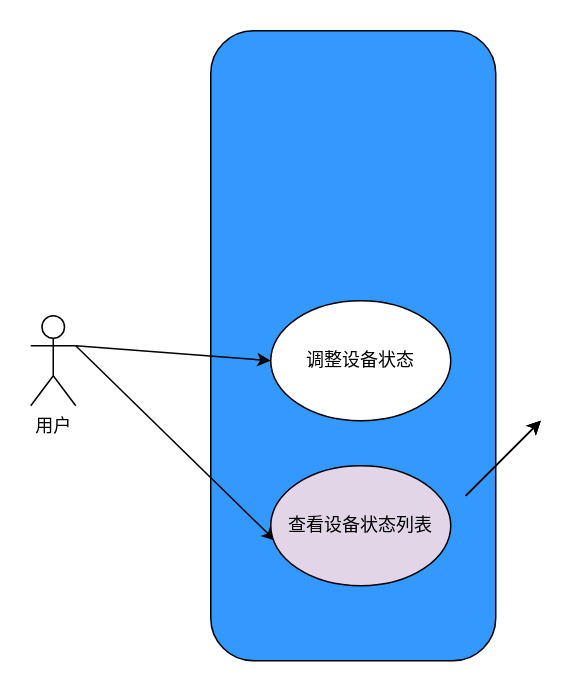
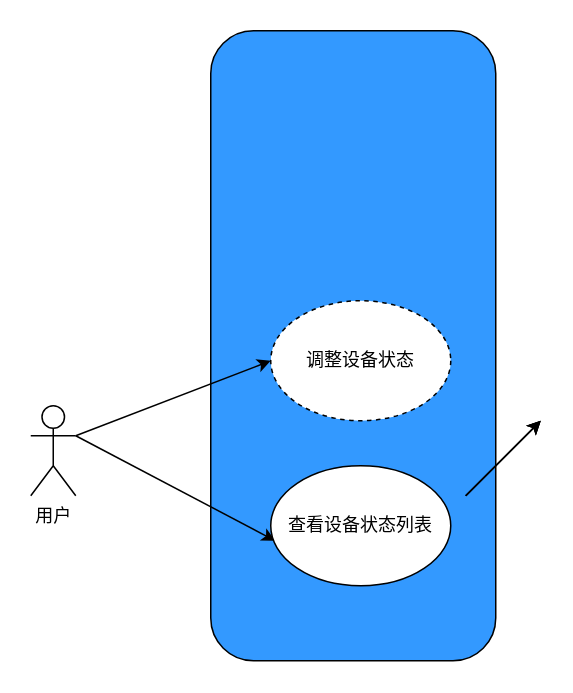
- <mxCell id="5" value="用户" style="shape=umlActor;verticalLabelPosition=bottom;verticalAlign=top;html=1;outlineConnect=0;" vertex="1" parent="1"><mxGeometry x="20" y="210" width="30" height="60" as="geometry" /></mxCell>
+ <mxCell id="5" value="用户" style="shape=umlActor;verticalLabelPosition=bottom;verticalAlign=top;html=1;outlineConnect=0;" vertex="1" parent="1"><mxGeometry x="20" y="270" width="30" height="60" as="geometry" /></mxCell>
- <mxCell id="6" value="调整设备状态" style="ellipse;whiteSpace=wrap;html=1;" vertex="1" parent="1"><mxGeometry x="180" y="200" width="120" height="80" as="geometry" /></mxCell>
+ <mxCell id="6" value="调整设备状态" style="ellipse;whiteSpace=wrap;html=1;dashed=1;" vertex="1" parent="1"><mxGeometry x="180" y="200" width="120" height="80" as="geometry" /></mxCell>
- <mxCell id="7" value="查看设备状态列表" style="ellipse;whiteSpace=wrap;html=1;fillColor=#e1d5e7;" vertex="1" parent="1"><mxGeometry x="180" y="310" width="120" height="80" as="geometry" /></mxCell>
+ <mxCell id="7" value="查看设备状态列表" style="ellipse;whiteSpace=wrap;html=1;" vertex="1" parent="1"><mxGeometry x="180" y="310" width="120" height="80" as="geometry" /></mxCell>
